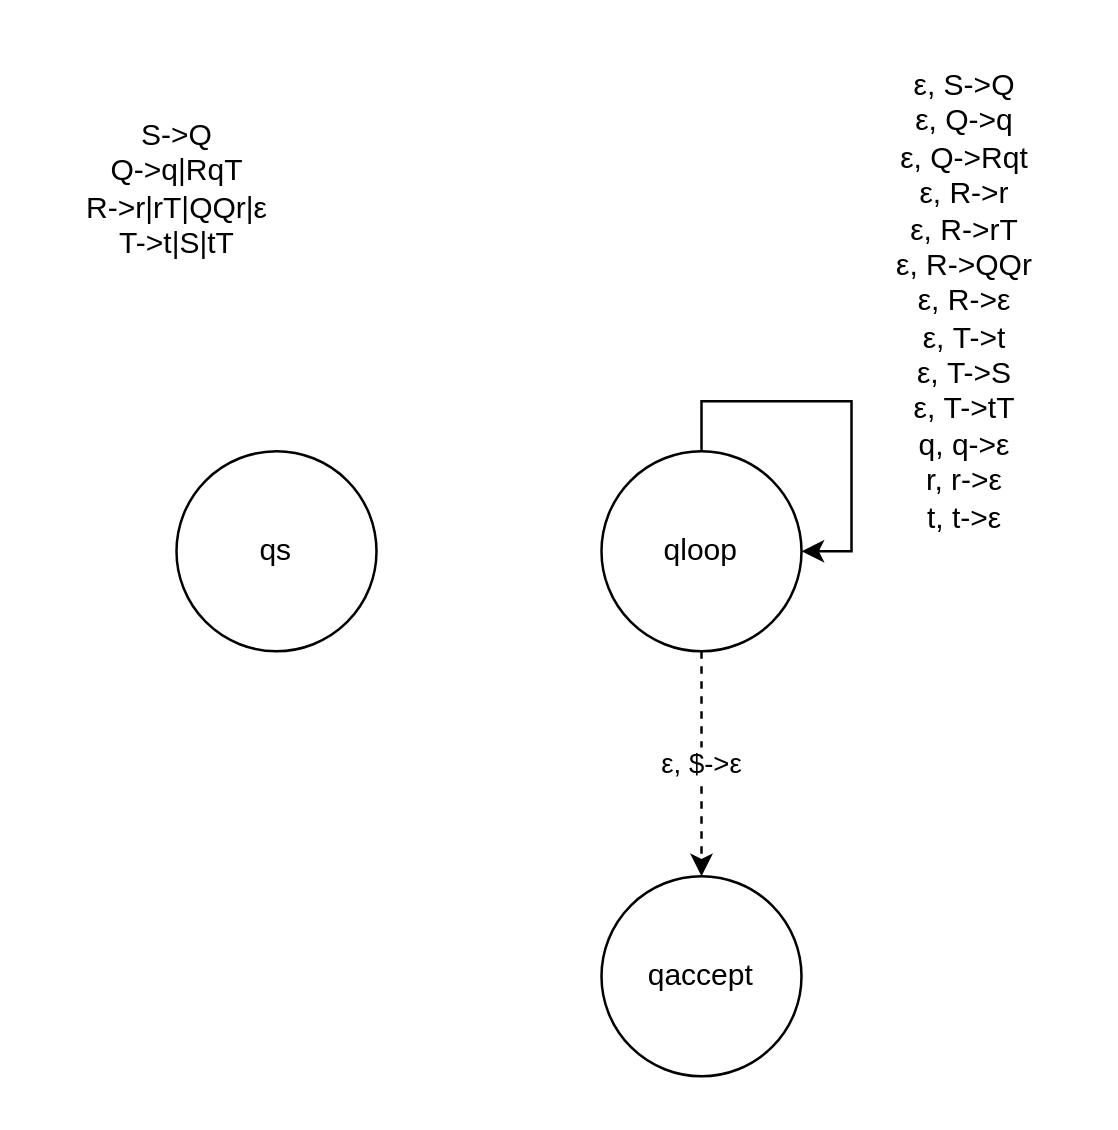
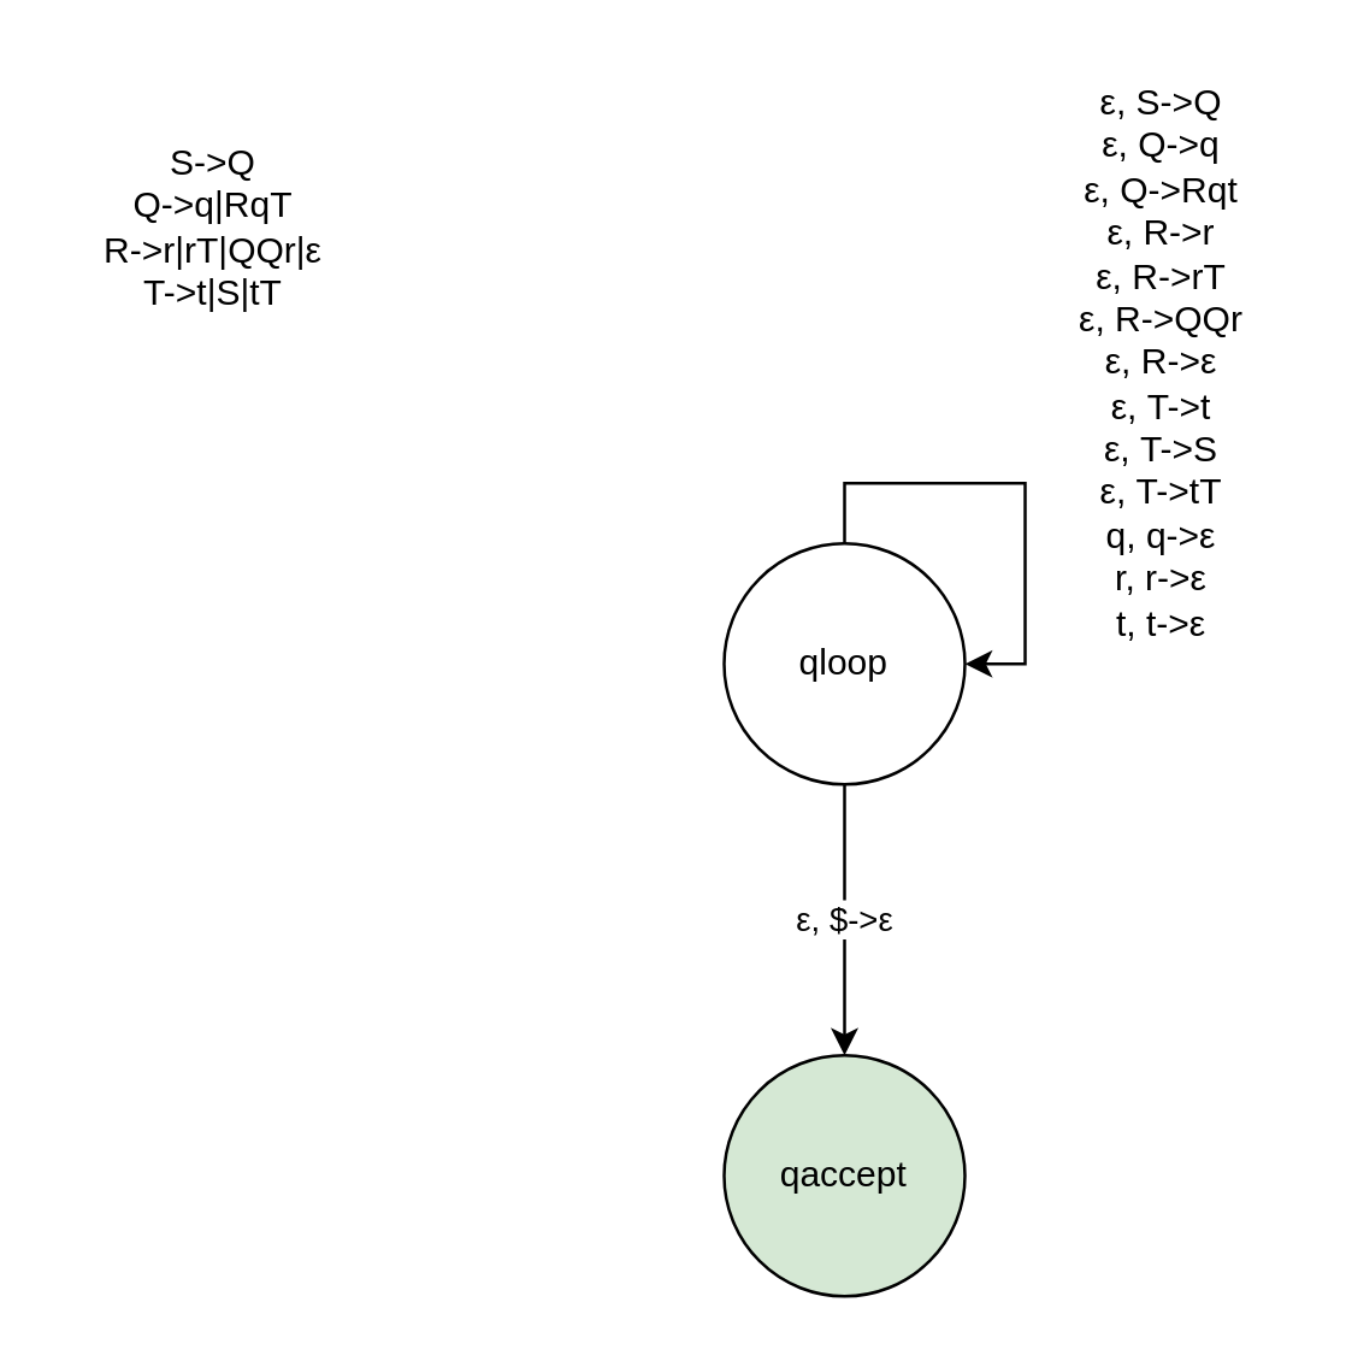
- <mxCell id="2" value="qs" style="ellipse;whiteSpace=wrap;html=1;" vertex="1" parent="1"><mxGeometry x="70" y="180" width="80" height="80" as="geometry" /></mxCell>
- <mxCell id="3" value="ε, $-&amp;gt;ε" style="edgeStyle=orthogonalEdgeStyle;rounded=0;orthogonalLoop=1;jettySize=auto;html=1;dashed=1;" edge="1" parent="1" source="4" target="5"><mxGeometry relative="1" as="geometry" /></mxCell>
+ <mxCell id="3" value="ε, $-&amp;gt;ε" style="edgeStyle=orthogonalEdgeStyle;rounded=0;orthogonalLoop=1;jettySize=auto;html=1;" edge="1" parent="1" source="4" target="5"><mxGeometry relative="1" as="geometry" /></mxCell>
- <mxCell id="5" value="qaccept" style="ellipse;whiteSpace=wrap;html=1;" vertex="1" parent="1"><mxGeometry x="240" y="350" width="80" height="80" as="geometry" /></mxCell>
+ <mxCell id="5" value="qaccept" style="ellipse;whiteSpace=wrap;html=1;fillColor=#d5e8d4;" vertex="1" parent="1"><mxGeometry x="240" y="350" width="80" height="80" as="geometry" /></mxCell>
